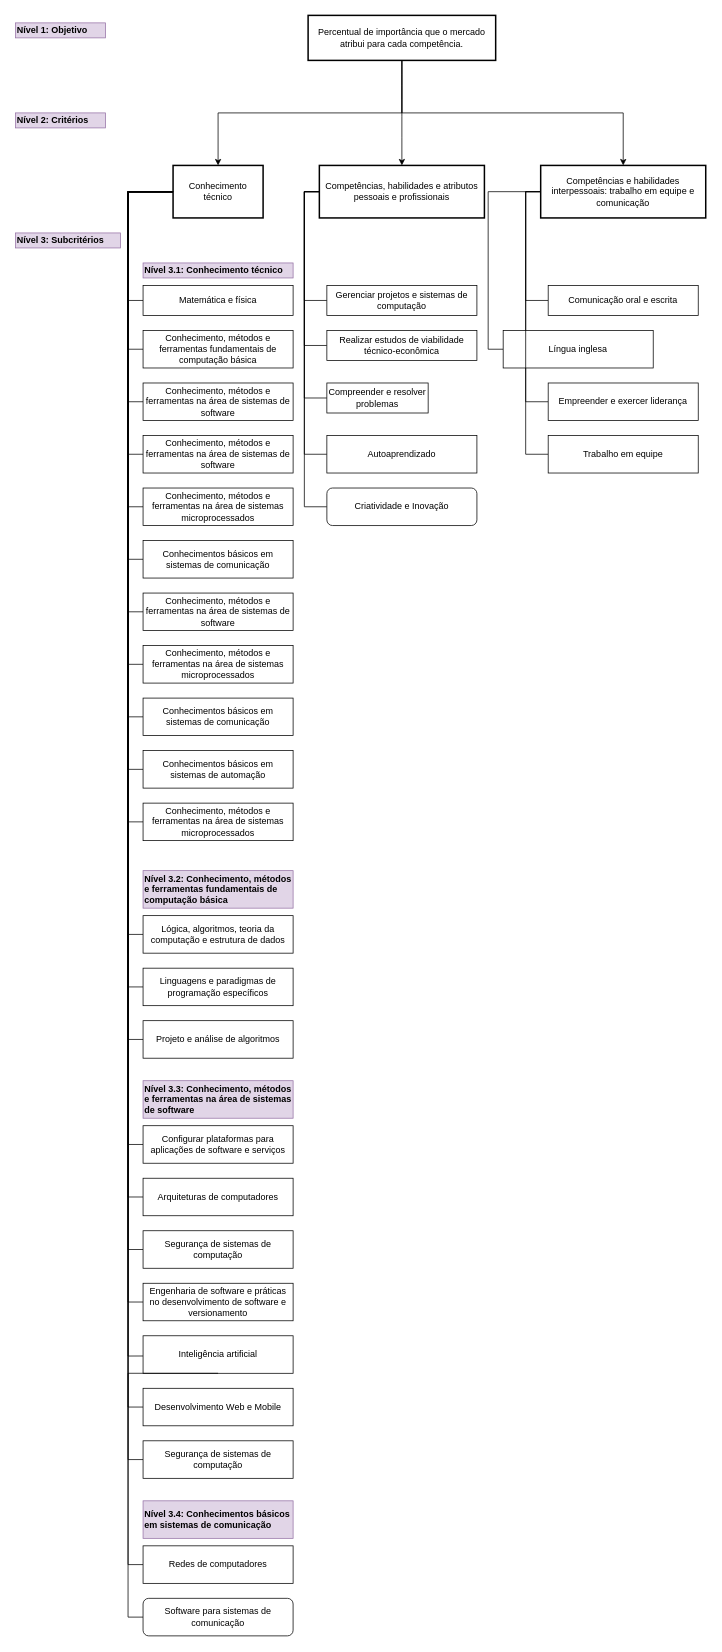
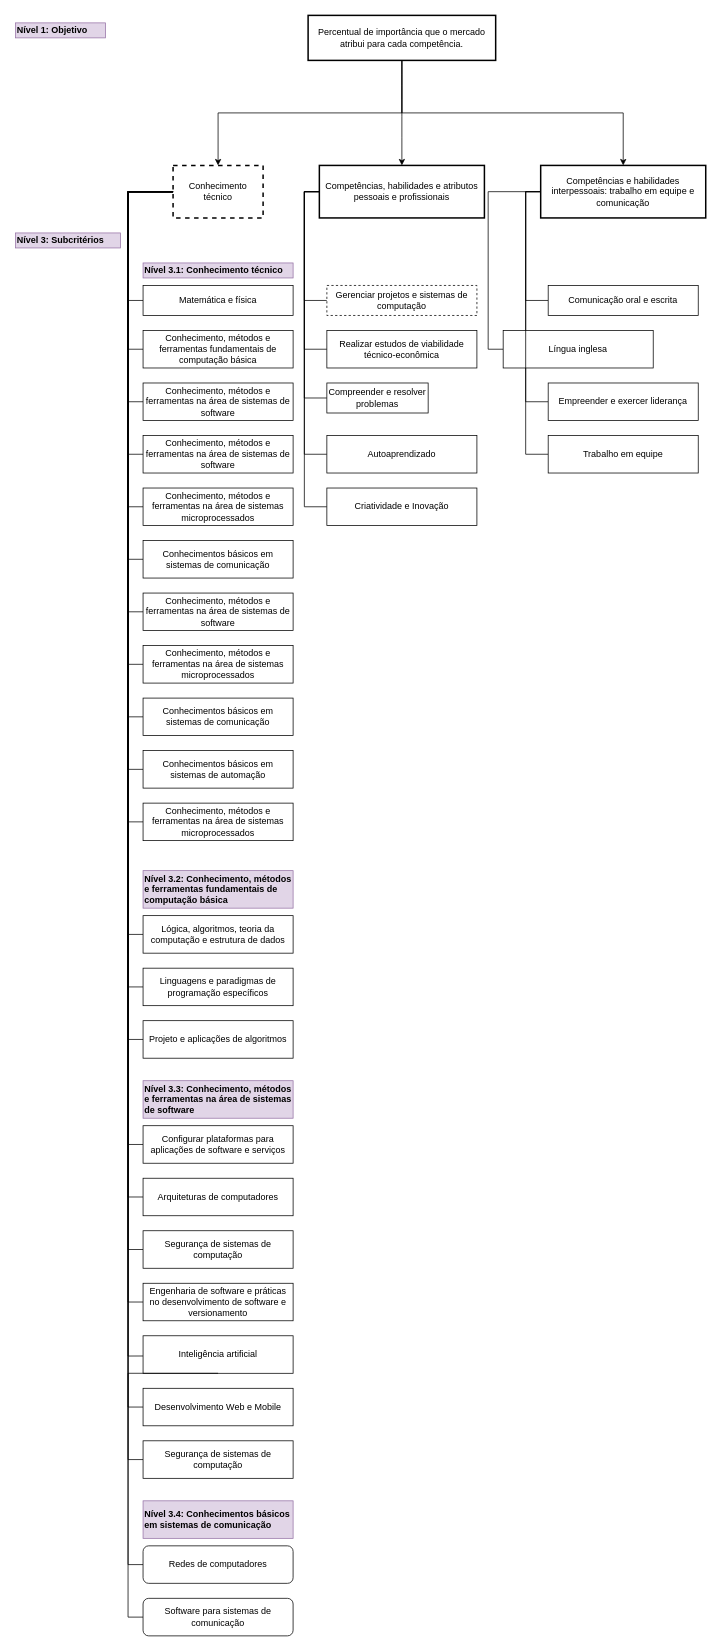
- <mxCell id="7" value="Nível 2: Critérios" style="text;html=1;strokeColor=#9673a6;fillColor=#e1d5e7;align=left;verticalAlign=middle;whiteSpace=wrap;rounded=0;fontStyle=1" parent="1" vertex="1"><mxGeometry x="20" y="150" width="120" height="20" as="geometry" /></mxCell>
- <mxCell id="18" value="Conhecimento técnico" style="rounded=0;whiteSpace=wrap;html=1;glass=0;sketch=0;strokeWidth=2;" parent="1" vertex="1"><mxGeometry x="230" y="220" width="120" height="70" as="geometry" /></mxCell>
+ <mxCell id="18" value="Conhecimento técnico" style="rounded=0;whiteSpace=wrap;html=1;glass=0;sketch=0;strokeWidth=2;dashed=1;" parent="1" vertex="1"><mxGeometry x="230" y="220" width="120" height="70" as="geometry" /></mxCell>
- <mxCell id="69" value="Gerenciar projetos e sistemas de computação" style="rounded=0;whiteSpace=wrap;html=1;glass=0;sketch=0;strokeWidth=1;" parent="1" vertex="1"><mxGeometry x="435" y="380" width="200" height="40" as="geometry" /></mxCell>
+ <mxCell id="69" value="Gerenciar projetos e sistemas de computação" style="rounded=0;whiteSpace=wrap;html=1;glass=0;sketch=0;strokeWidth=1;dashed=1;" parent="1" vertex="1"><mxGeometry x="435" y="380" width="200" height="40" as="geometry" /></mxCell>
- <mxCell id="68" value="Realizar estudos de viabilidade técnico-econômica" style="rounded=0;whiteSpace=wrap;html=1;glass=0;sketch=0;strokeWidth=1;" parent="1" vertex="1"><mxGeometry x="435" y="440" width="200" height="40" as="geometry" /></mxCell>
+ <mxCell id="68" value="Realizar estudos de viabilidade técnico-econômica" style="rounded=0;whiteSpace=wrap;html=1;glass=0;sketch=0;strokeWidth=1;" parent="1" vertex="1"><mxGeometry x="435" y="440" width="200" height="50" as="geometry" /></mxCell>
- <mxCell id="73" value="Criatividade e Inovação" style="whiteSpace=wrap;html=1;glass=0;sketch=0;strokeWidth=1;rounded=1;" parent="1" vertex="1"><mxGeometry x="435" y="650" width="200" height="50" as="geometry" /></mxCell>
+ <mxCell id="73" value="Criatividade e Inovação" style="rounded=0;whiteSpace=wrap;html=1;glass=0;sketch=0;strokeWidth=1;" parent="1" vertex="1"><mxGeometry x="435" y="650" width="200" height="50" as="geometry" /></mxCell>
- <mxCell id="50" value="&lt;div&gt;&lt;div&gt;Projeto e análise de algoritmos&lt;/div&gt;&lt;/div&gt;" style="rounded=0;whiteSpace=wrap;html=1;glass=0;sketch=0;strokeWidth=1;" parent="1" vertex="1"><mxGeometry x="190" y="1360" width="200" height="50" as="geometry" /></mxCell>
+ <mxCell id="50" value="&lt;div&gt;&lt;div&gt;Projeto e aplicações de algoritmos&lt;/div&gt;&lt;/div&gt;" style="rounded=0;whiteSpace=wrap;html=1;glass=0;sketch=0;strokeWidth=1;" parent="1" vertex="1"><mxGeometry x="190" y="1360" width="200" height="50" as="geometry" /></mxCell>
- <mxCell id="64" value="&lt;div&gt;Redes de computadores&lt;/div&gt;" style="rounded=0;whiteSpace=wrap;html=1;glass=0;sketch=0;strokeWidth=1;" parent="1" vertex="1"><mxGeometry x="190" y="2060" width="200" height="50" as="geometry" /></mxCell>
+ <mxCell id="64" value="&lt;div&gt;Redes de computadores&lt;/div&gt;" style="whiteSpace=wrap;html=1;glass=0;sketch=0;strokeWidth=1;rounded=1;" parent="1" vertex="1"><mxGeometry x="190" y="2060" width="200" height="50" as="geometry" /></mxCell>
